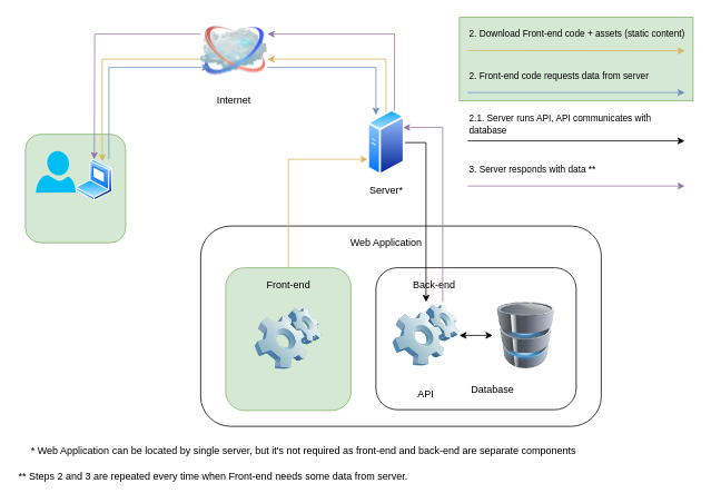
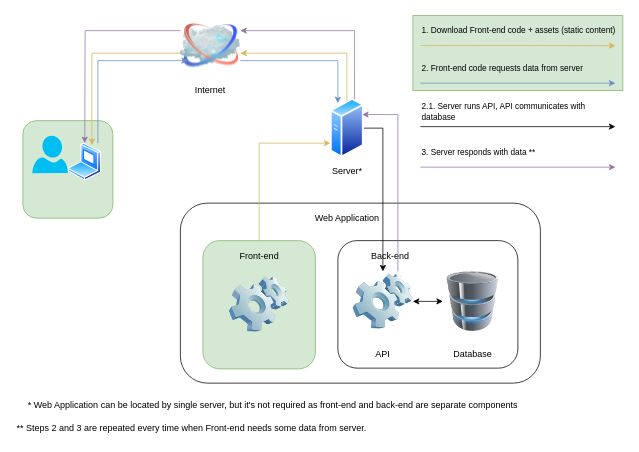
- <mxCell id="34" value="&lt;span style=&quot;font-size: 11px&quot;&gt;2. Download&amp;nbsp;&lt;/span&gt;&lt;span style=&quot;font-size: 11px&quot;&gt;Front-end code&amp;nbsp;&lt;/span&gt;&lt;span style=&quot;font-size: 11px&quot;&gt;+ assets (static content)&lt;br&gt;&lt;/span&gt;" style="text;html=1;strokeColor=none;align=left;verticalAlign=middle;whiteSpace=wrap;rounded=0;" vertex="1" parent="1"><mxGeometry x="560" y="30" width="270" height="20" as="geometry" /></mxCell>
+ <mxCell id="34" value="&lt;span style=&quot;font-size: 11px&quot;&gt;1. Download&amp;nbsp;&lt;/span&gt;&lt;span style=&quot;font-size: 11px&quot;&gt;Front-end code&amp;nbsp;&lt;/span&gt;&lt;span style=&quot;font-size: 11px&quot;&gt;+ assets (static content)&lt;br&gt;&lt;/span&gt;" style="text;html=1;strokeColor=none;align=left;verticalAlign=middle;whiteSpace=wrap;rounded=0;" vertex="1" parent="1"><mxGeometry x="560" y="30" width="270" height="20" as="geometry" /></mxCell>
- <mxCell id="23" value="Database" style="text;html=1;strokeColor=none;fillColor=none;align=center;verticalAlign=middle;whiteSpace=wrap;rounded=0;" vertex="1" parent="17"><mxGeometry x="120" y="136" width="40" height="20" as="geometry" /></mxCell>
+ <mxCell id="23" value="Database" style="text;html=1;strokeColor=none;fillColor=none;align=center;verticalAlign=middle;whiteSpace=wrap;rounded=0;" vertex="1" parent="17"><mxGeometry x="160" y="141" width="40" height="20" as="geometry" /></mxCell>
